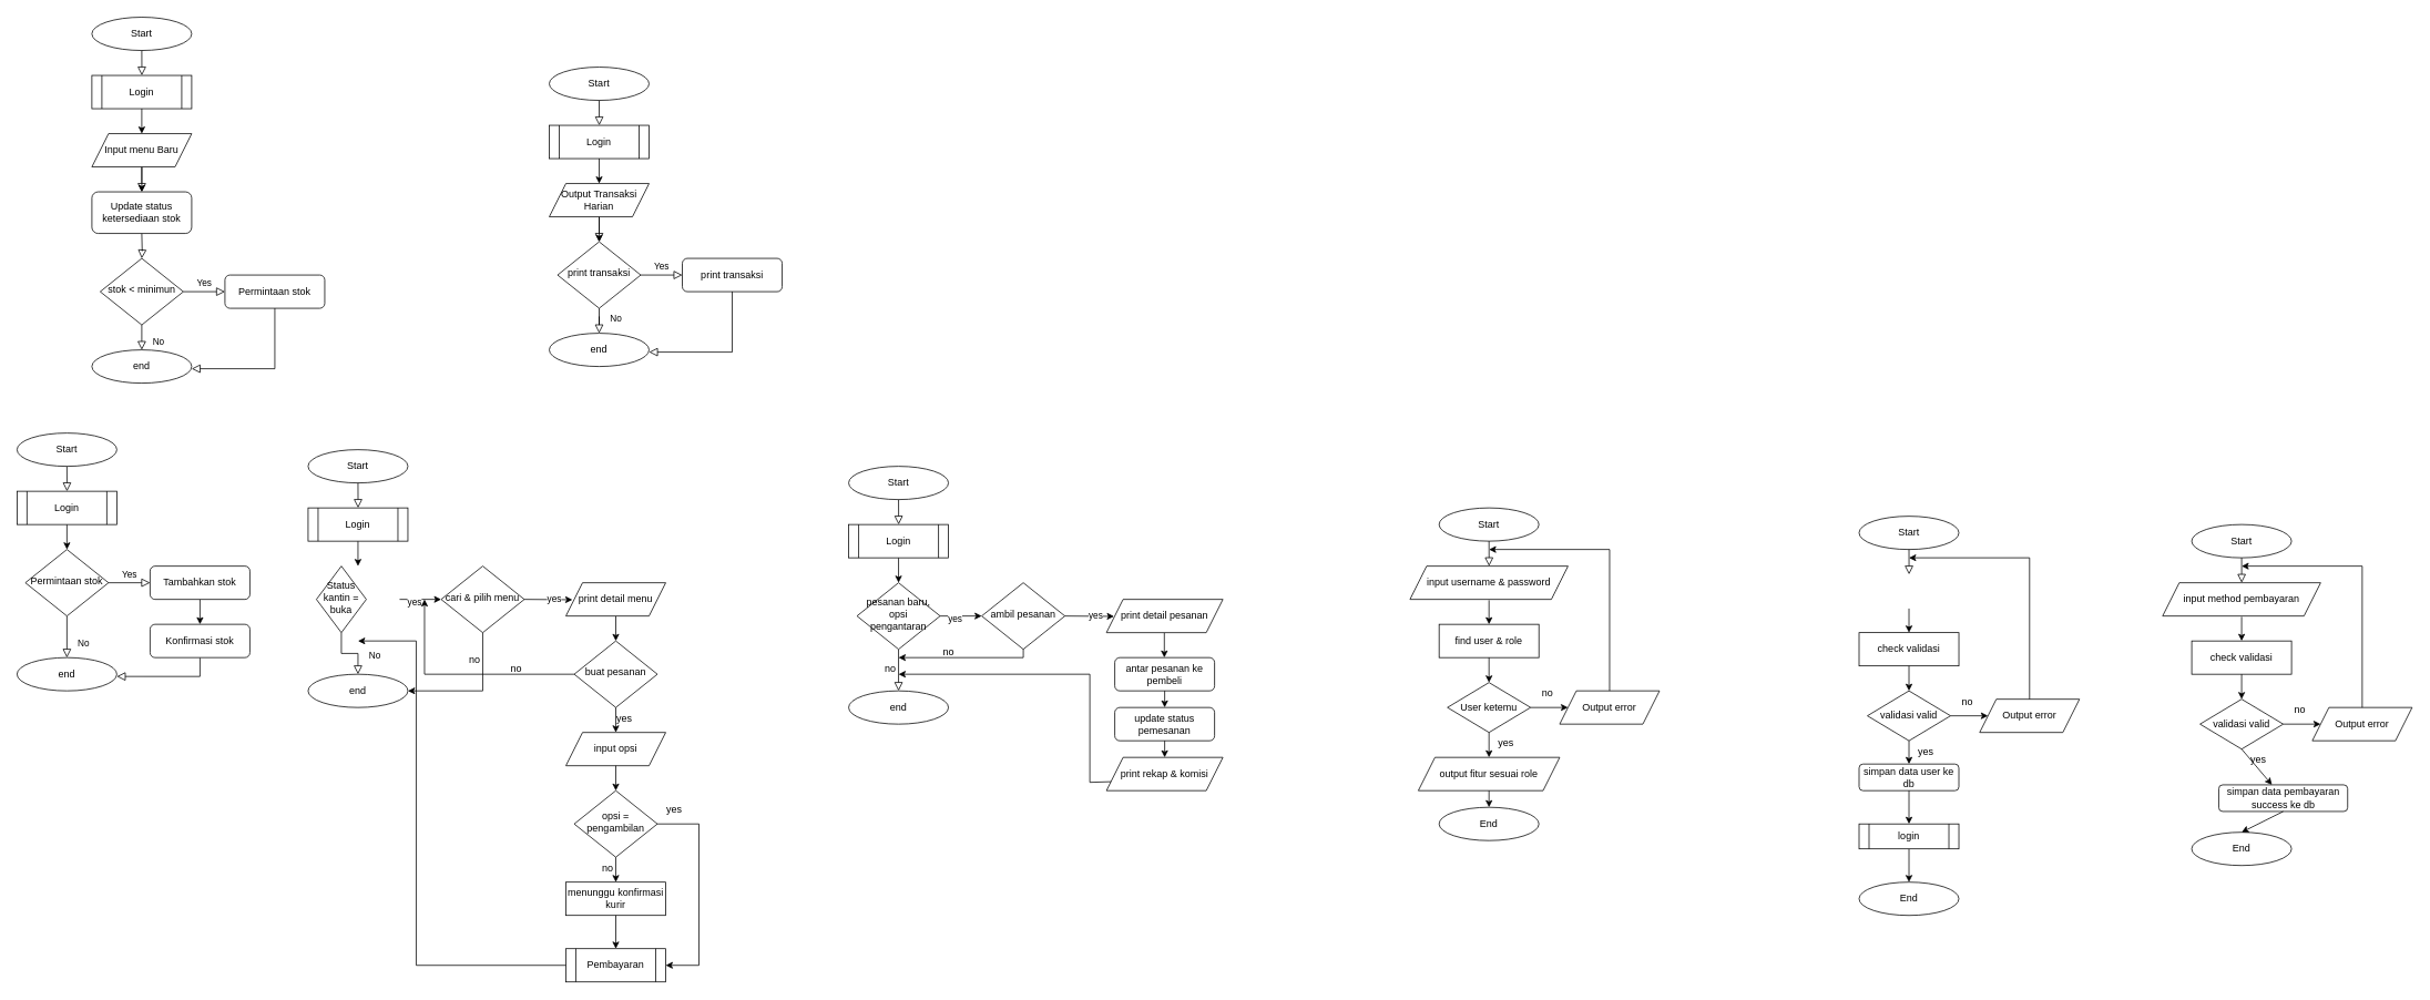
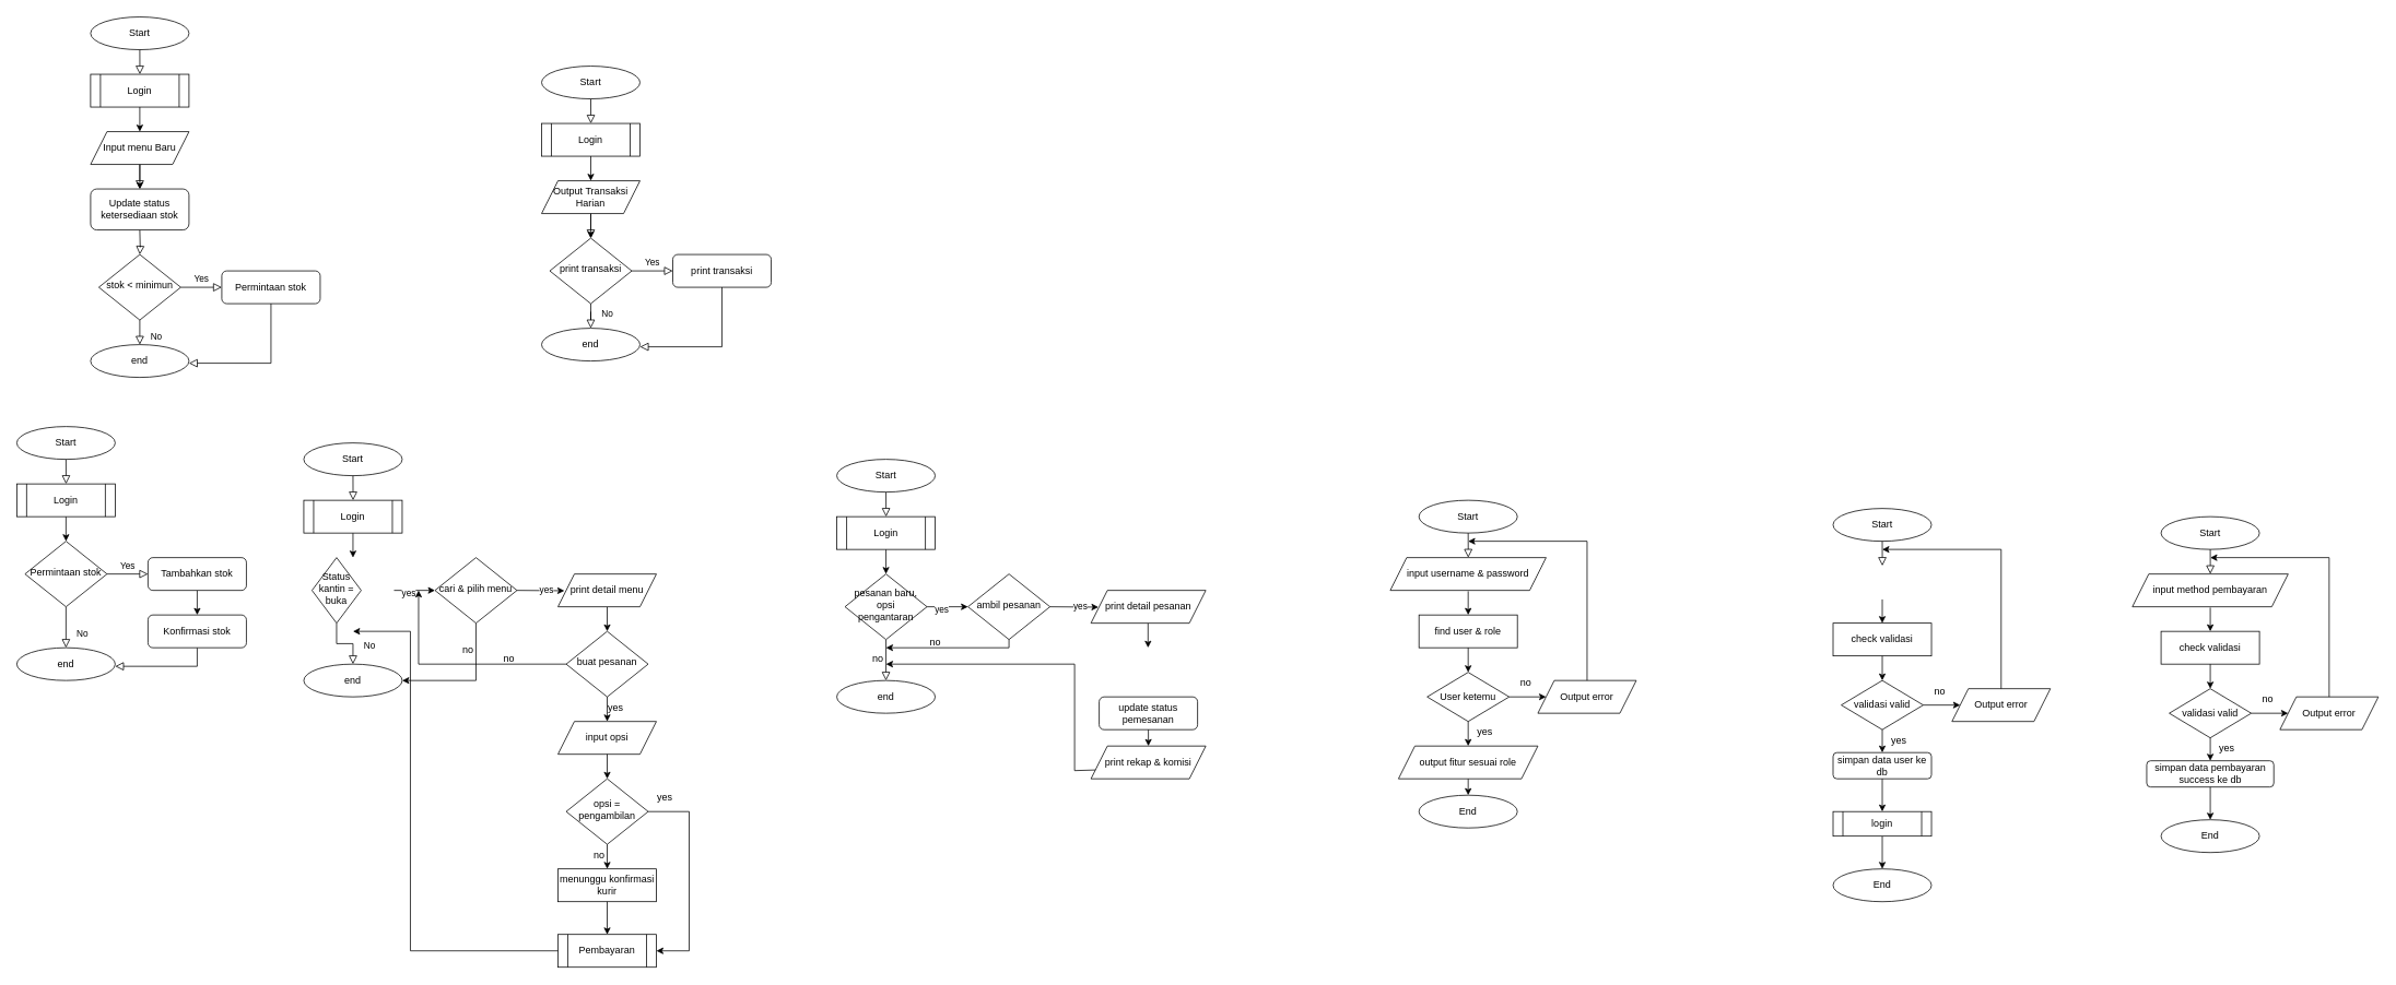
- <mxCell id="94" value="antar pesanan ke pembeli" style="rounded=1;whiteSpace=wrap;html=1;" parent="78" vertex="1"><mxGeometry x="320" y="230" width="120" height="40" as="geometry" /></mxCell>
- <mxCell id="99" value="" style="endArrow=classic;html=1;rounded=0;exitX=0.5;exitY=1;exitDx=0;exitDy=0;entryX=0.5;entryY=0;entryDx=0;entryDy=0;" parent="78" source="94" target="95" edge="1"><mxGeometry width="50" height="50" relative="1" as="geometry"><mxPoint x="280" y="280" as="sourcePoint" /><mxPoint x="330" y="230" as="targetPoint" /></mxGeometry></mxCell>
- <mxCell id="152" value="simpan data pembayaran success ke db" style="rounded=1;whiteSpace=wrap;html=1;" vertex="1" parent="137"><mxGeometry x="67.5" y="313" width="155" height="32" as="geometry" /></mxCell>
+ <mxCell id="152" value="simpan data pembayaran success ke db" style="rounded=1;whiteSpace=wrap;html=1;" vertex="1" parent="137"><mxGeometry x="17.5" y="298" width="155" height="32" as="geometry" /></mxCell>
